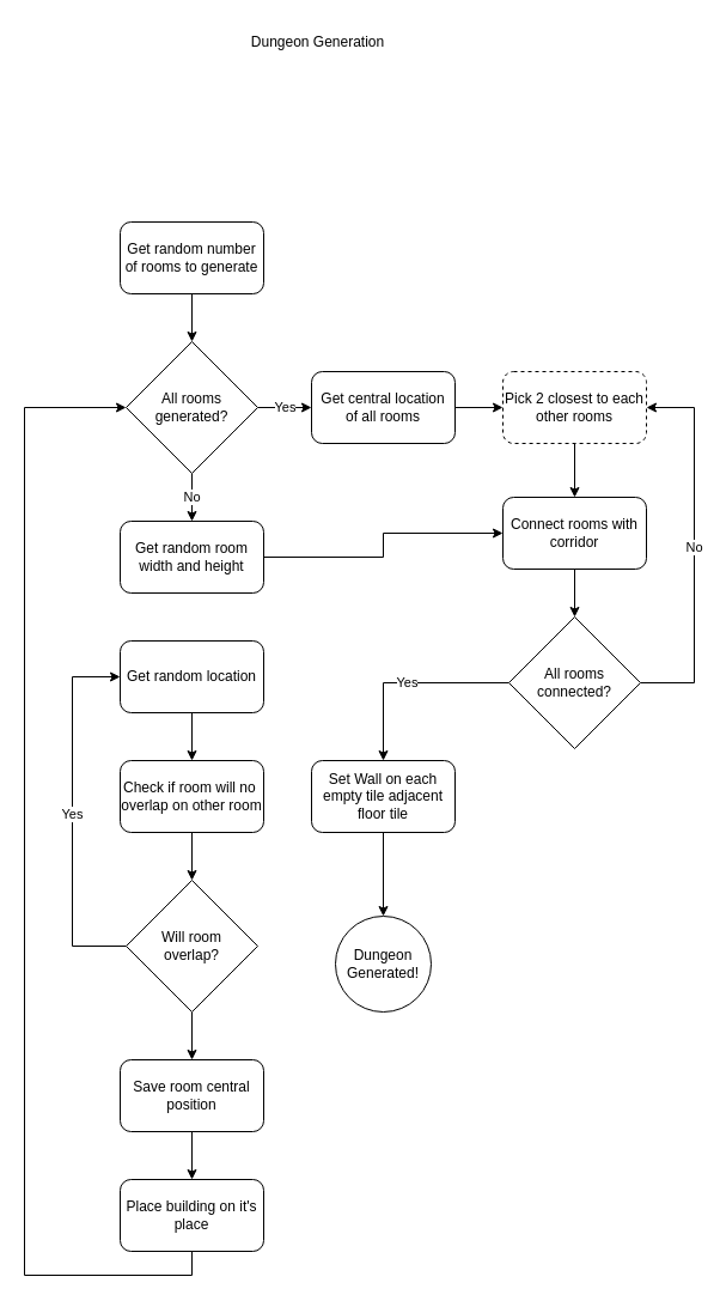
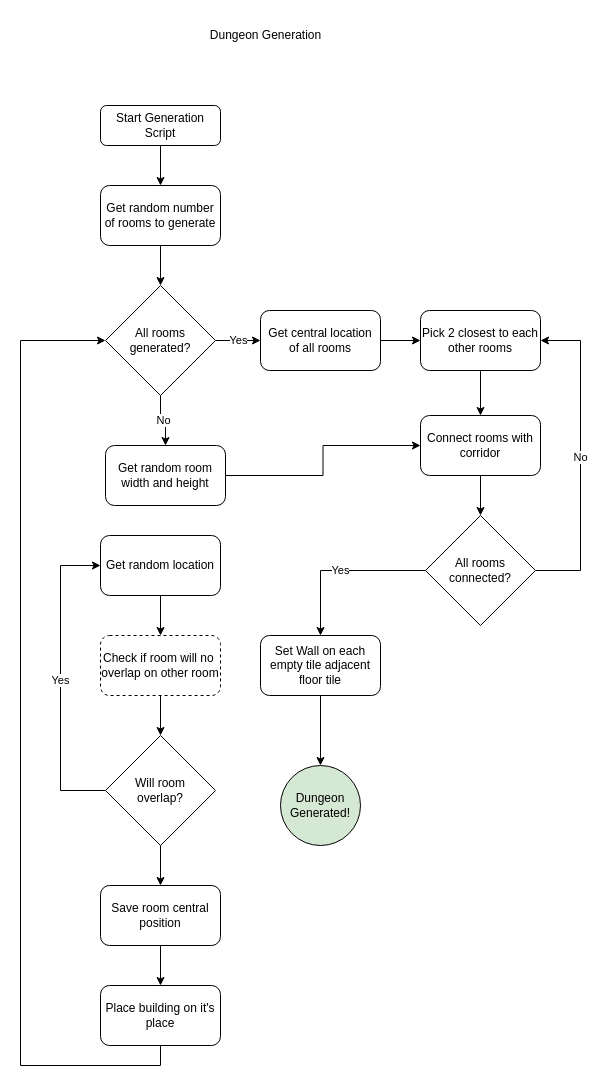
+ <mxCell id="3" value="&lt;div&gt;Start Generation Script&lt;/div&gt;" style="rounded=1;whiteSpace=wrap;html=1;fontSize=12;glass=0;strokeWidth=1;shadow=0;" parent="1" vertex="1"><mxGeometry x="100" y="105" width="120" height="40" as="geometry" /></mxCell>
+ <mxCell id="2" value="" style="edgeStyle=orthogonalEdgeStyle;rounded=0;orthogonalLoop=1;jettySize=auto;html=1;" edge="1" parent="1" source="3" target="12"><mxGeometry relative="1" as="geometry" /></mxCell>
- <mxCell id="28" value="Pick 2 closest to each other rooms" style="rounded=1;whiteSpace=wrap;html=1;dashed=1;" vertex="1" parent="1"><mxGeometry x="420" y="310" width="120" height="60" as="geometry" /></mxCell>
+ <mxCell id="28" value="Pick 2 closest to each other rooms" style="rounded=1;whiteSpace=wrap;html=1;" vertex="1" parent="1"><mxGeometry x="420" y="310" width="120" height="60" as="geometry" /></mxCell>
- <mxCell id="10" value="&lt;div&gt;Get random room width and height&lt;/div&gt;" style="rounded=1;whiteSpace=wrap;html=1;" vertex="1" parent="1"><mxGeometry x="100" y="435" width="120" height="60" as="geometry" /></mxCell>
+ <mxCell id="10" value="&lt;div&gt;Get random room width and height&lt;/div&gt;" style="rounded=1;whiteSpace=wrap;html=1;" vertex="1" parent="1"><mxGeometry x="105" y="445" width="120" height="60" as="geometry" /></mxCell>
- <mxCell id="22" value="Check if room will no&amp;nbsp; overlap on other room" style="rounded=1;whiteSpace=wrap;html=1;" vertex="1" parent="1"><mxGeometry x="100" y="635" width="120" height="60" as="geometry" /></mxCell>
+ <mxCell id="22" value="Check if room will no&amp;nbsp; overlap on other room" style="rounded=1;whiteSpace=wrap;html=1;dashed=1;" vertex="1" parent="1"><mxGeometry x="100" y="635" width="120" height="60" as="geometry" /></mxCell>
- <mxCell id="38" value="Dungeon Generated!" style="ellipse;whiteSpace=wrap;html=1;rounded=1;" vertex="1" parent="1"><mxGeometry x="280" y="765" width="80" height="80" as="geometry" /></mxCell>
+ <mxCell id="38" value="Dungeon Generated!" style="ellipse;whiteSpace=wrap;html=1;rounded=1;fillColor=#d5e8d4;" vertex="1" parent="1"><mxGeometry x="280" y="765" width="80" height="80" as="geometry" /></mxCell>
